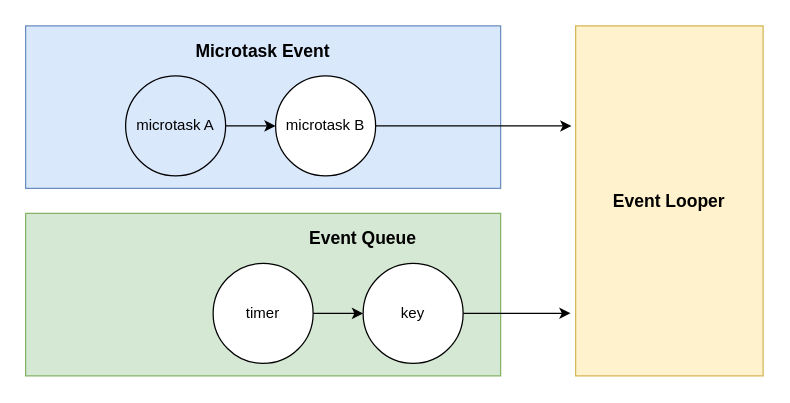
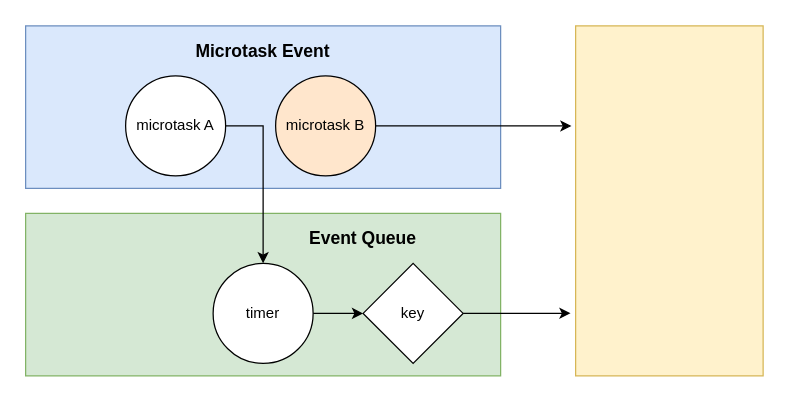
- <mxCell id="5" value="microtask A" style="ellipse;whiteSpace=wrap;html=1;aspect=fixed;fillColor=#dae8fc;" vertex="1" parent="1"><mxGeometry x="100" y="60" width="80" height="80" as="geometry" /></mxCell>
+ <mxCell id="5" value="microtask A" style="ellipse;whiteSpace=wrap;html=1;aspect=fixed;" vertex="1" parent="1"><mxGeometry x="100" y="60" width="80" height="80" as="geometry" /></mxCell>
- <mxCell id="4" style="edgeStyle=orthogonalEdgeStyle;rounded=0;orthogonalLoop=1;jettySize=auto;html=1;exitX=1;exitY=0.5;exitDx=0;exitDy=0;entryX=0;entryY=0.5;entryDx=0;entryDy=0;fontSize=14;" edge="1" parent="1" source="5" target="7"><mxGeometry relative="1" as="geometry" /></mxCell>
+ <mxCell id="4" style="edgeStyle=orthogonalEdgeStyle;rounded=0;orthogonalLoop=1;jettySize=auto;html=1;exitX=1;exitY=0.5;exitDx=0;exitDy=0;fontSize=14;" edge="1" parent="1" source="5" target="11"><mxGeometry relative="1" as="geometry" /></mxCell>
- <mxCell id="7" value="microtask B" style="ellipse;whiteSpace=wrap;html=1;aspect=fixed;" vertex="1" parent="1"><mxGeometry x="220" y="60" width="80" height="80" as="geometry" /></mxCell>
+ <mxCell id="7" value="microtask B" style="ellipse;whiteSpace=wrap;html=1;aspect=fixed;fillColor=#ffe6cc;" vertex="1" parent="1"><mxGeometry x="220" y="60" width="80" height="80" as="geometry" /></mxCell>
- <mxCell id="15" value="Event Looper" style="text;html=1;strokeColor=none;fillColor=none;align=center;verticalAlign=middle;whiteSpace=wrap;rounded=0;fontSize=14;fontStyle=1" vertex="1" parent="1"><mxGeometry x="470" y="150" width="130" height="20" as="geometry" /></mxCell>
- <mxCell id="9" value="key" style="ellipse;whiteSpace=wrap;html=1;aspect=fixed;" vertex="1" parent="1"><mxGeometry x="290" y="210" width="80" height="80" as="geometry" /></mxCell>
+ <mxCell id="9" value="key" style="rhombus;whiteSpace=wrap;html=1;aspect=fixed;" vertex="1" parent="1"><mxGeometry x="290" y="210" width="80" height="80" as="geometry" /></mxCell>
